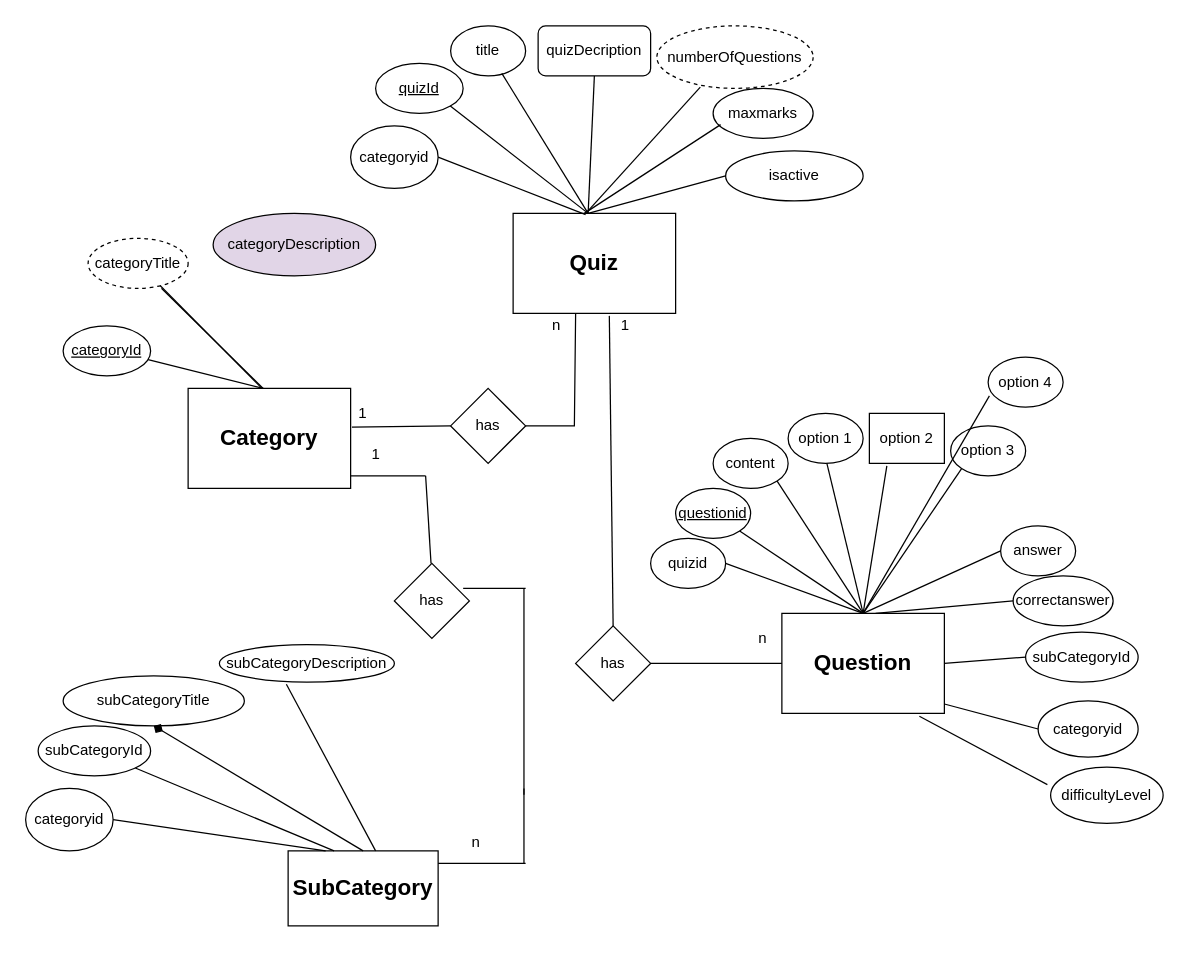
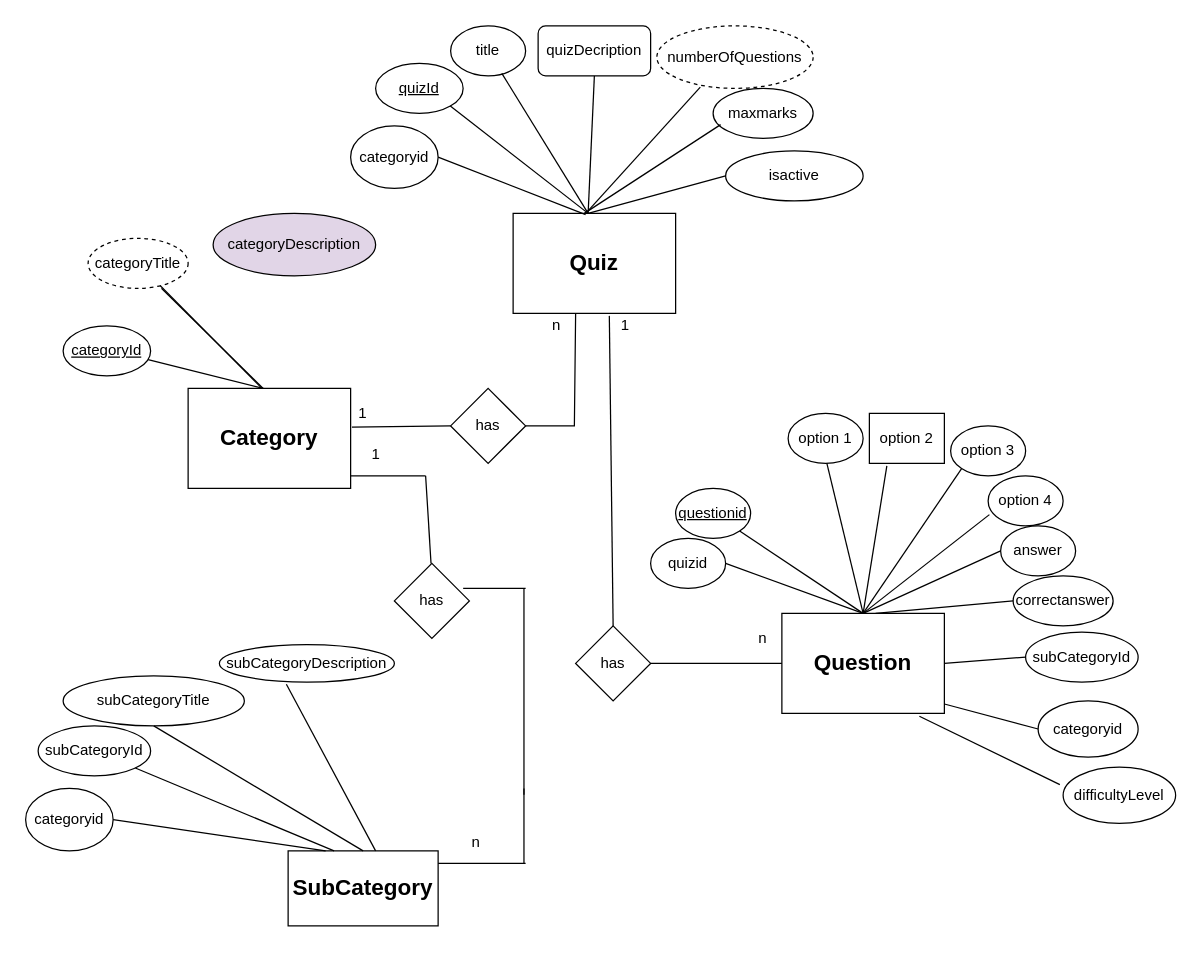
- <mxCell id="35" value="option 4" style="ellipse;whiteSpace=wrap;html=1;" parent="1" vertex="1"><mxGeometry x="790" y="285" width="60" height="40" as="geometry" /></mxCell>
+ <mxCell id="35" value="option 4" style="ellipse;whiteSpace=wrap;html=1;" parent="1" vertex="1"><mxGeometry x="790" y="380" width="60" height="40" as="geometry" /></mxCell>
- <mxCell id="31" value="content" style="ellipse;whiteSpace=wrap;html=1;" parent="1" vertex="1"><mxGeometry x="570" y="350" width="60" height="40" as="geometry" /></mxCell>
- <mxCell id="43" value="" style="endArrow=none;html=1;rounded=0;entryX=1;entryY=1;entryDx=0;entryDy=0;exitX=0.5;exitY=0;exitDx=0;exitDy=0;" parent="1" source="29" target="31" edge="1"><mxGeometry width="50" height="50" relative="1" as="geometry"><mxPoint x="695" y="490" as="sourcePoint" /><mxPoint x="671" y="380" as="targetPoint" /></mxGeometry></mxCell>
- <mxCell id="57" value="" style="endArrow=diamond;html=1;rounded=0;entryX=0.5;entryY=1;entryDx=0;entryDy=0;exitX=0.5;exitY=0;exitDx=0;exitDy=0;exitPerimeter=0;" edge="1" parent="1" source="53" target="56"><mxGeometry width="50" height="50" relative="1" as="geometry"><mxPoint x="280" y="670" as="sourcePoint" /><mxPoint x="300" y="600" as="targetPoint" /></mxGeometry></mxCell>
+ <mxCell id="57" value="" style="endArrow=none;html=1;rounded=0;entryX=0.5;entryY=1;entryDx=0;entryDy=0;exitX=0.5;exitY=0;exitDx=0;exitDy=0;exitPerimeter=0;" edge="1" parent="1" source="53" target="56"><mxGeometry width="50" height="50" relative="1" as="geometry"><mxPoint x="280" y="670" as="sourcePoint" /><mxPoint x="300" y="600" as="targetPoint" /></mxGeometry></mxCell>
- <mxCell id="75" value="difficultyLevel" style="ellipse;whiteSpace=wrap;html=1;" vertex="1" parent="1"><mxGeometry x="840" y="613" width="90" height="45" as="geometry" /></mxCell>
+ <mxCell id="75" value="difficultyLevel" style="ellipse;whiteSpace=wrap;html=1;" vertex="1" parent="1"><mxGeometry x="850" y="613" width="90" height="45" as="geometry" /></mxCell>
